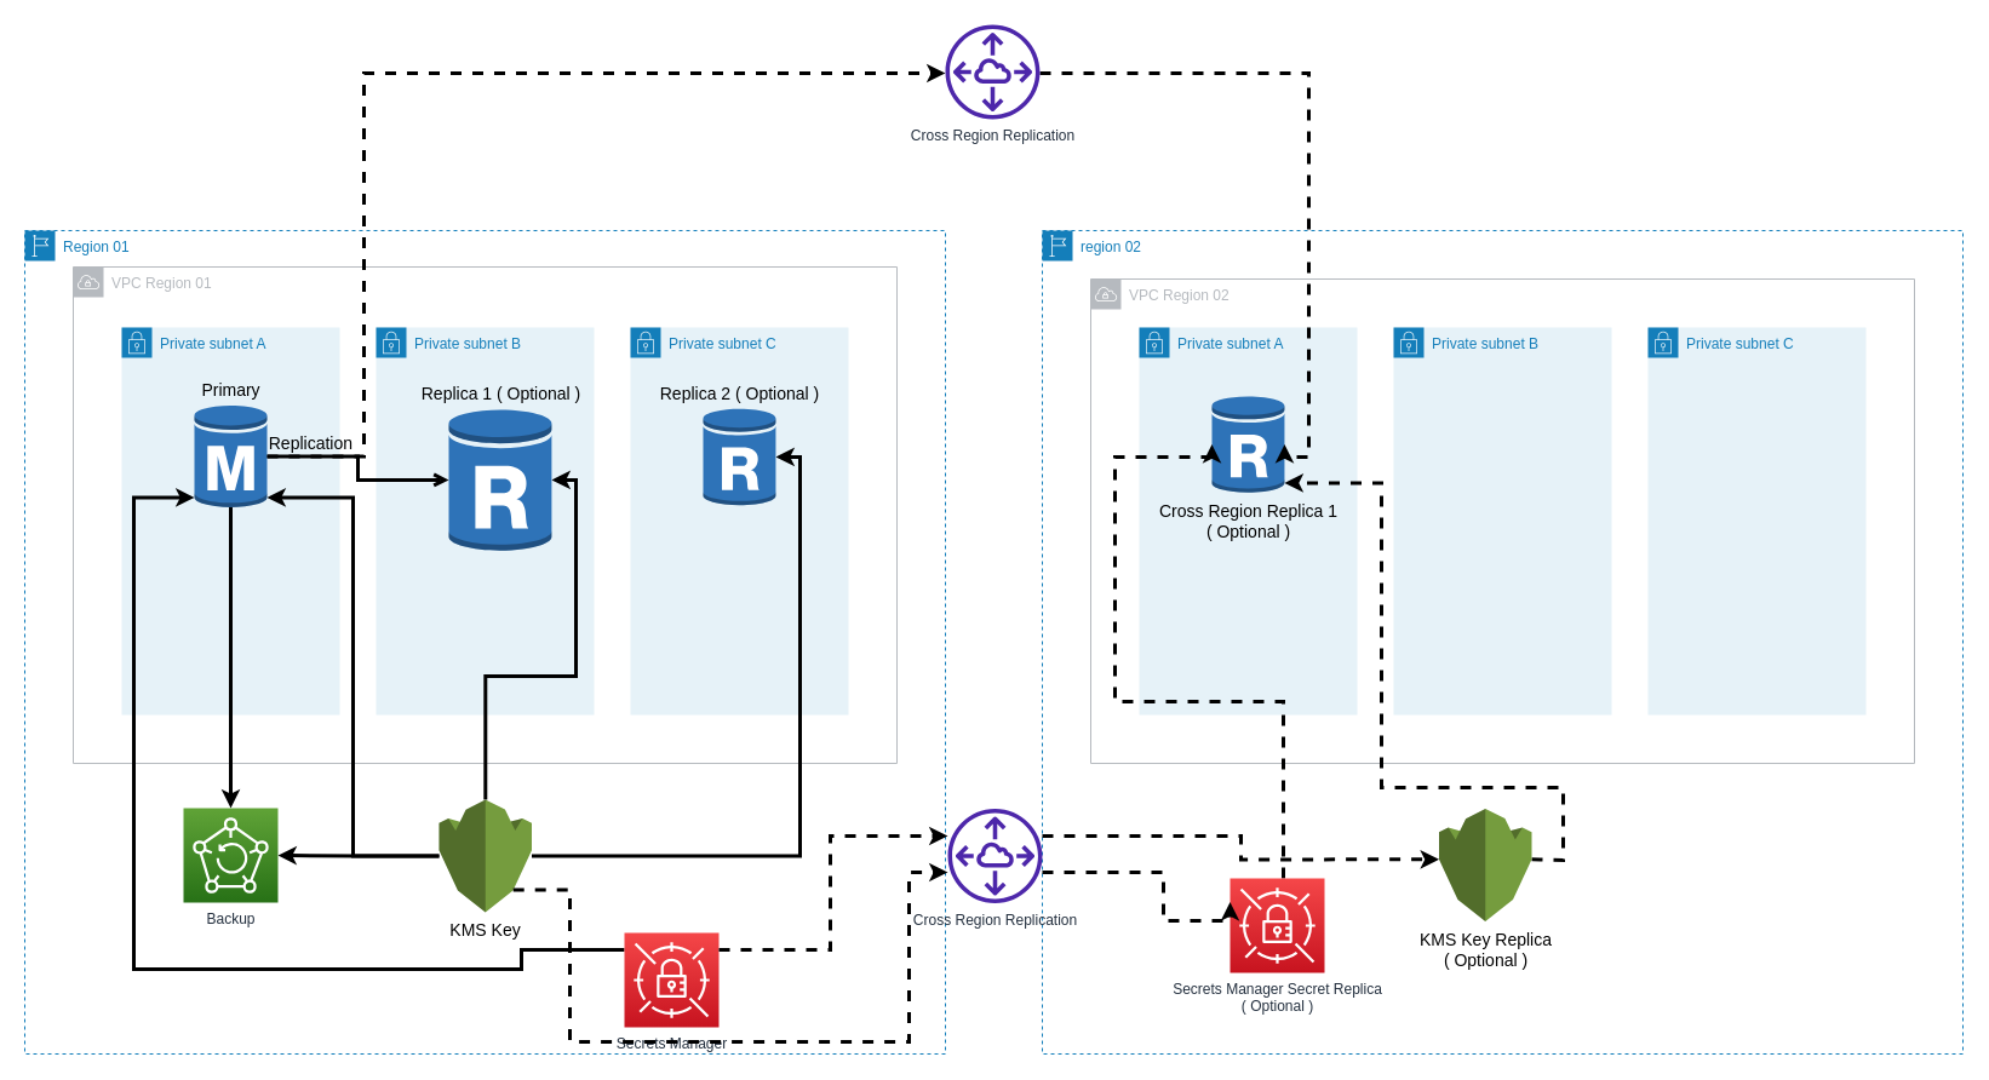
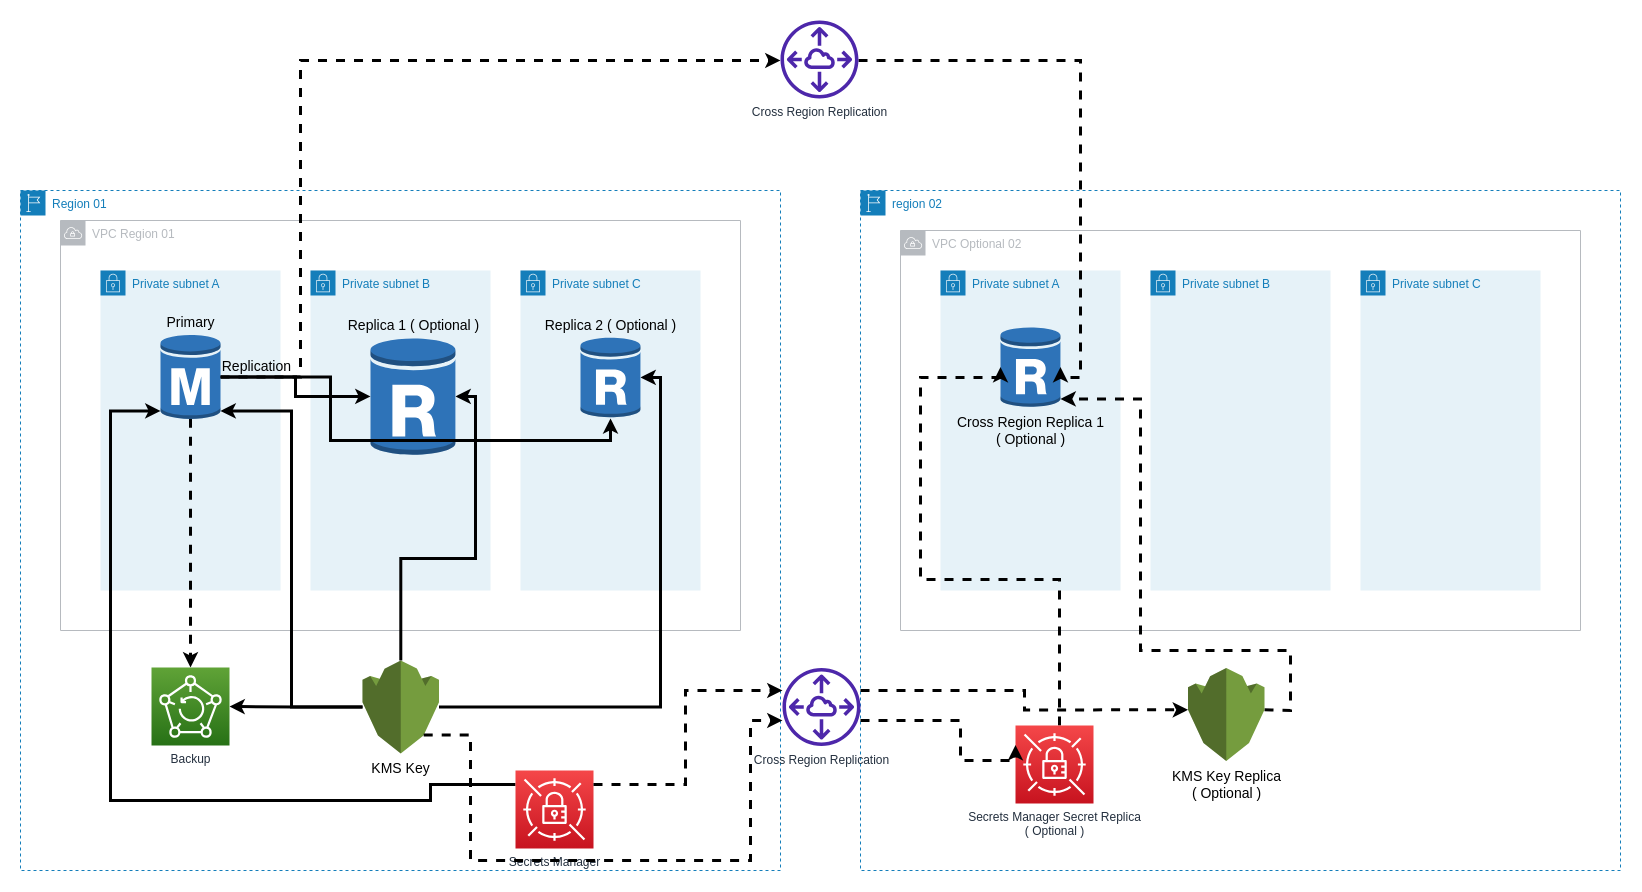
- <mxCell id="22" value="VPC Region 02" style="sketch=0;outlineConnect=0;gradientColor=none;html=1;whiteSpace=wrap;fontSize=12;fontStyle=0;shape=mxgraph.aws4.group;grIcon=mxgraph.aws4.group_vpc;strokeColor=#B6BABF;fillColor=none;verticalAlign=top;align=left;spacingLeft=30;fontColor=#B6BABF;dashed=0;" parent="21" vertex="1"><mxGeometry x="40" y="40" width="680" height="400" as="geometry" /></mxCell>
+ <mxCell id="22" value="VPC Optional 02" style="sketch=0;outlineConnect=0;gradientColor=none;html=1;whiteSpace=wrap;fontSize=12;fontStyle=0;shape=mxgraph.aws4.group;grIcon=mxgraph.aws4.group_vpc;strokeColor=#B6BABF;fillColor=none;verticalAlign=top;align=left;spacingLeft=30;fontColor=#B6BABF;dashed=0;" parent="21" vertex="1"><mxGeometry x="40" y="40" width="680" height="400" as="geometry" /></mxCell>
- <mxCell id="18" style="edgeStyle=orthogonalEdgeStyle;rounded=0;orthogonalLoop=1;jettySize=auto;html=1;strokeWidth=3;fontSize=14;endArrow=open;" parent="2" source="20" target="14" edge="1"><mxGeometry relative="1" as="geometry" /></mxCell>
+ <mxCell id="18" style="edgeStyle=orthogonalEdgeStyle;rounded=0;orthogonalLoop=1;jettySize=auto;html=1;strokeWidth=3;fontSize=14;" parent="2" source="20" target="14" edge="1"><mxGeometry relative="1" as="geometry" /></mxCell>
+ <mxCell id="19" style="edgeStyle=orthogonalEdgeStyle;rounded=0;orthogonalLoop=1;jettySize=auto;html=1;strokeWidth=3;fontSize=14;exitX=1;exitY=0.5;exitDx=0;exitDy=0;exitPerimeter=0;" parent="2" source="20" target="15" edge="1"><mxGeometry relative="1" as="geometry"><Array as="points"><mxPoint x="310" y="187" /><mxPoint x="310" y="250" /><mxPoint x="590" y="250" /></Array></mxGeometry></mxCell>
- <mxCell id="7" value="" style="edgeStyle=orthogonalEdgeStyle;rounded=0;orthogonalLoop=1;jettySize=auto;html=1;fontSize=18;strokeWidth=3;exitX=0.5;exitY=0.98;exitDx=0;exitDy=0;exitPerimeter=0;entryX=0.5;entryY=0;entryDx=0;entryDy=0;entryPerimeter=0;" parent="2" source="20" target="13" edge="1"><mxGeometry relative="1" as="geometry"><mxPoint x="170" y="227.803" as="sourcePoint" /><mxPoint x="170" y="470" as="targetPoint" /></mxGeometry></mxCell>
+ <mxCell id="7" value="" style="edgeStyle=orthogonalEdgeStyle;rounded=0;orthogonalLoop=1;jettySize=auto;html=1;fontSize=18;strokeWidth=3;exitX=0.5;exitY=0.98;exitDx=0;exitDy=0;exitPerimeter=0;entryX=0.5;entryY=0;entryDx=0;entryDy=0;entryPerimeter=0;dashed=1;" parent="2" source="20" target="13" edge="1"><mxGeometry relative="1" as="geometry"><mxPoint x="170" y="227.803" as="sourcePoint" /><mxPoint x="170" y="470" as="targetPoint" /></mxGeometry></mxCell>
